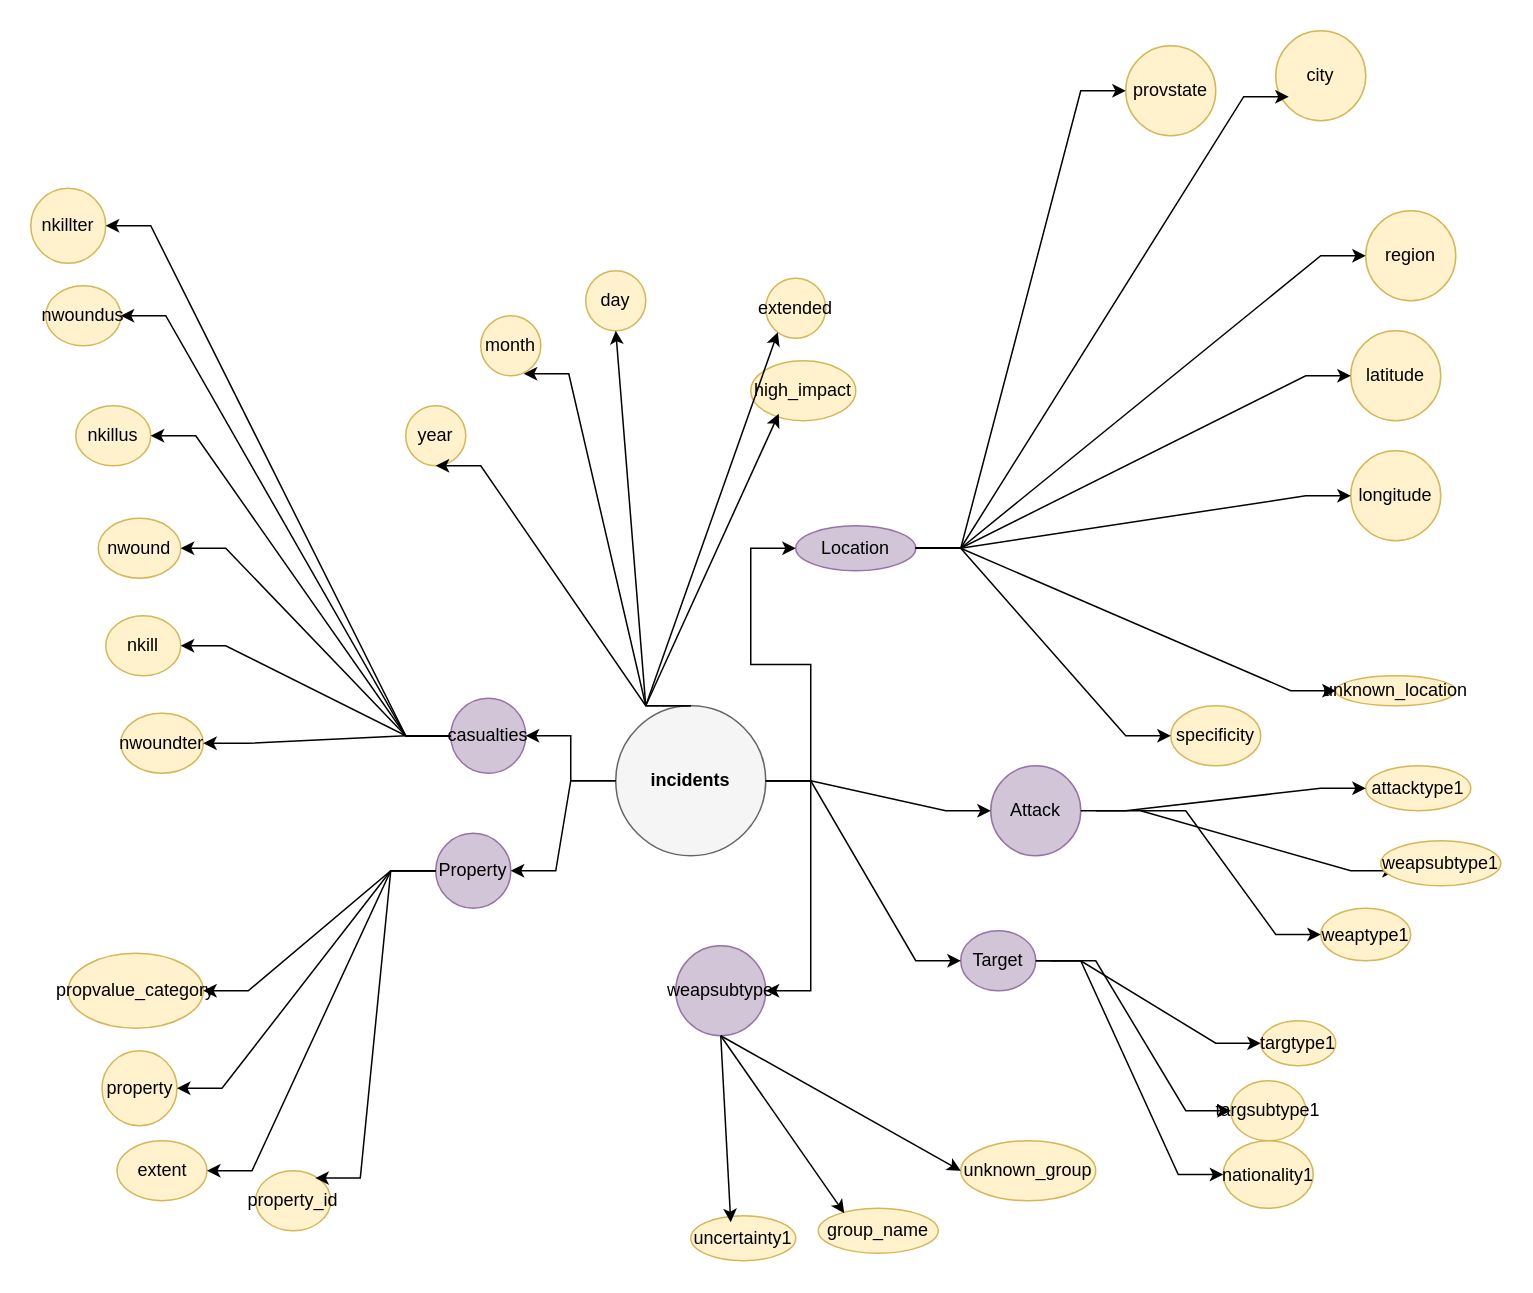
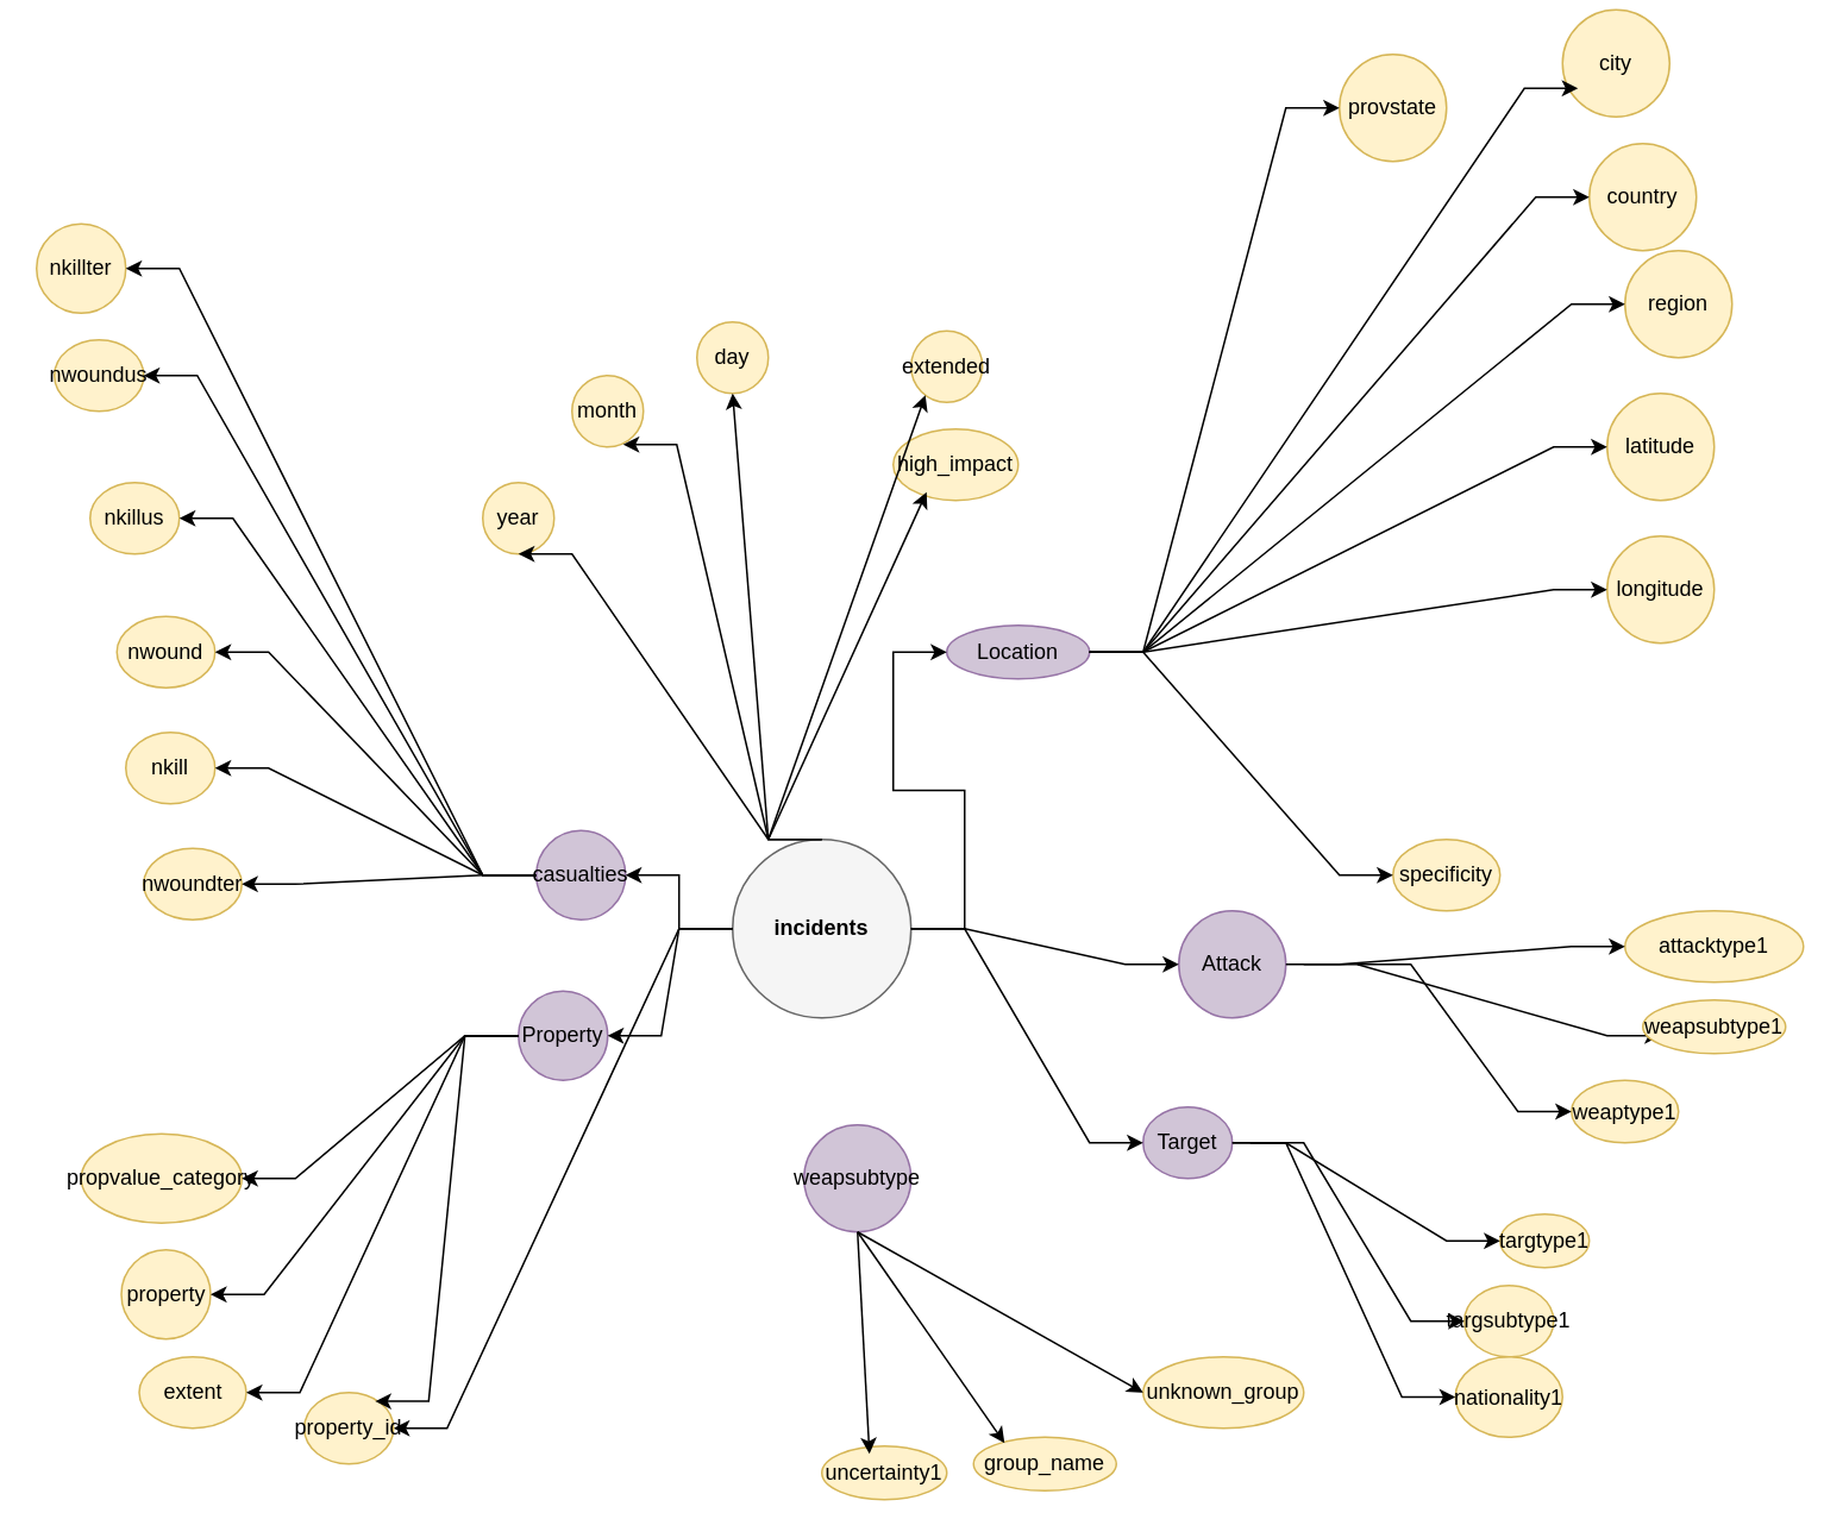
- <mxCell id="13" value="city" style="shape=ellipse;whiteSpace=wrap;html=1;fillColor=#fff2cc;strokeColor=#d6b656;" vertex="1" parent="1"><mxGeometry x="850" width="60" height="60" as="geometry" y="20" /></mxCell>
+ <mxCell id="13" value="city" style="shape=ellipse;whiteSpace=wrap;html=1;fillColor=#fff2cc;strokeColor=#d6b656;" vertex="1" parent="1"><mxGeometry x="875" y="5" width="60" height="60" as="geometry" /></mxCell>
+ <mxCell id="9" value="country" style="shape=ellipse;whiteSpace=wrap;html=1;fillColor=#fff2cc;strokeColor=#d6b656;" vertex="1" parent="1"><mxGeometry x="890" y="80" width="60" height="60" as="geometry" /></mxCell>
+ <mxCell id="10" value="" style="edgeStyle=entityRelationEdgeStyle;rounded=0;html=1;exitX=1;exitY=0.5;exitDx=0;exitDy=0;" edge="1" parent="1" target="9" source="5"><mxGeometry relative="1" as="geometry"><mxPoint x="610" y="390" as="sourcePoint" /></mxGeometry></mxCell>
- <mxCell id="21" value="" style="edgeStyle=entityRelationEdgeStyle;rounded=0;html=1;" edge="1" parent="1" source="5" target="20"><mxGeometry relative="1" as="geometry" /></mxCell>
- <mxCell id="20" value="unknown_location" style="shape=ellipse;whiteSpace=wrap;html=1;fillColor=#fff2cc;strokeColor=#d6b656;" vertex="1" parent="1"><mxGeometry x="890" y="450" width="80" height="20" as="geometry" /></mxCell>
- <mxCell id="24" value="attacktype1" style="shape=ellipse;whiteSpace=wrap;html=1;fillColor=#fff2cc;strokeColor=#d6b656;" vertex="1" parent="1"><mxGeometry x="910" y="510" width="70" height="30" as="geometry" /></mxCell>
+ <mxCell id="24" value="attacktype1" style="shape=ellipse;whiteSpace=wrap;html=1;fillColor=#fff2cc;strokeColor=#d6b656;" vertex="1" parent="1"><mxGeometry x="910" y="510" width="100" height="40" as="geometry" /></mxCell>
- <mxCell id="37" value="" style="edgeStyle=entityRelationEdgeStyle;rounded=0;html=1;" edge="1" parent="1" source="2" target="36"><mxGeometry relative="1" as="geometry" /></mxCell>
+ <mxCell id="37" value="" style="edgeStyle=entityRelationEdgeStyle;rounded=0;html=1;" edge="1" parent="1" source="2" target="66"><mxGeometry relative="1" as="geometry" /></mxCell>
